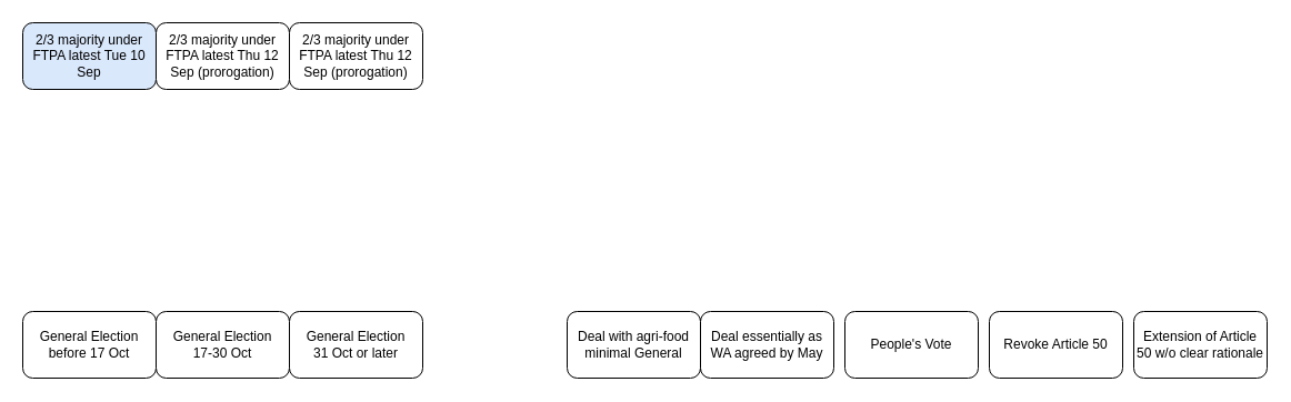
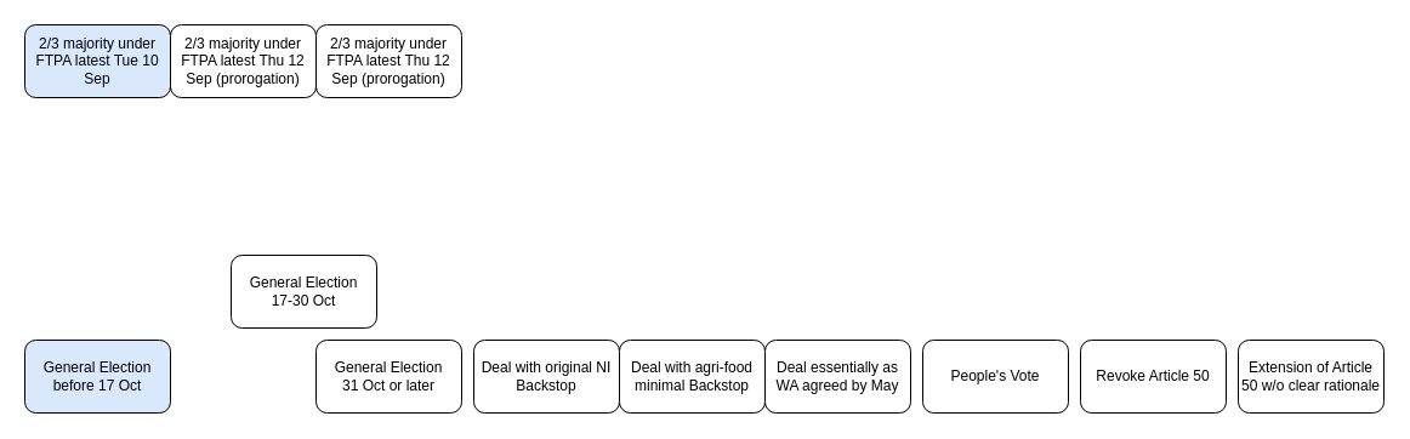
- <mxCell id="2" value="General Election&lt;br&gt;before 17 Oct" style="rounded=1;whiteSpace=wrap;html=1;" vertex="1" parent="1"><mxGeometry x="20" y="280" width="120" height="60" as="geometry" /></mxCell>
+ <mxCell id="2" value="General Election&lt;br&gt;before 17 Oct" style="rounded=1;whiteSpace=wrap;html=1;fillColor=#dae8fc;" vertex="1" parent="1"><mxGeometry x="20" y="280" width="120" height="60" as="geometry" /></mxCell>
- <mxCell id="3" value="General Election&lt;br&gt;17-30 Oct" style="rounded=1;whiteSpace=wrap;html=1;" vertex="1" parent="1"><mxGeometry x="140" y="280" width="120" height="60" as="geometry" /></mxCell>
+ <mxCell id="3" value="General Election&lt;br&gt;17-30 Oct" style="rounded=1;whiteSpace=wrap;html=1;" vertex="1" parent="1"><mxGeometry x="190" y="210" width="120" height="60" as="geometry" /></mxCell>
+ <mxCell id="5" value="Deal with original NI Backstop" style="rounded=1;whiteSpace=wrap;html=1;" vertex="1" parent="1"><mxGeometry x="390" y="280" width="120" height="60" as="geometry" /></mxCell>
- <mxCell id="6" value="Deal with agri-food minimal General" style="rounded=1;whiteSpace=wrap;html=1;" vertex="1" parent="1"><mxGeometry x="510" y="280" width="120" height="60" as="geometry" /></mxCell>
+ <mxCell id="6" value="Deal with agri-food minimal Backstop" style="rounded=1;whiteSpace=wrap;html=1;" vertex="1" parent="1"><mxGeometry x="510" y="280" width="120" height="60" as="geometry" /></mxCell>
